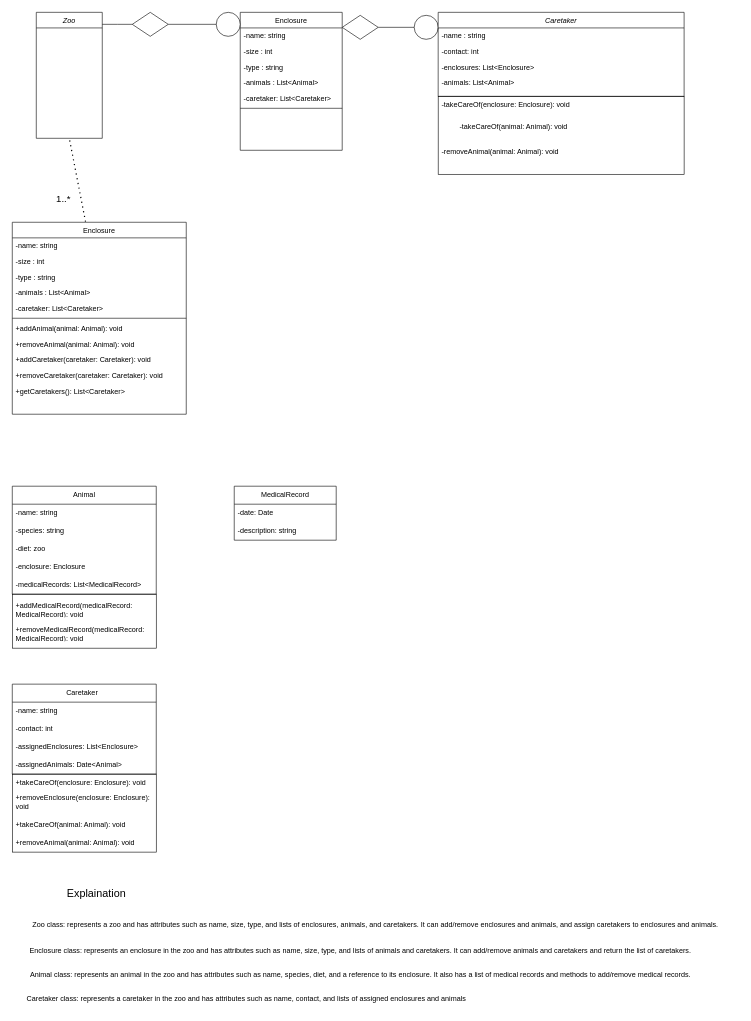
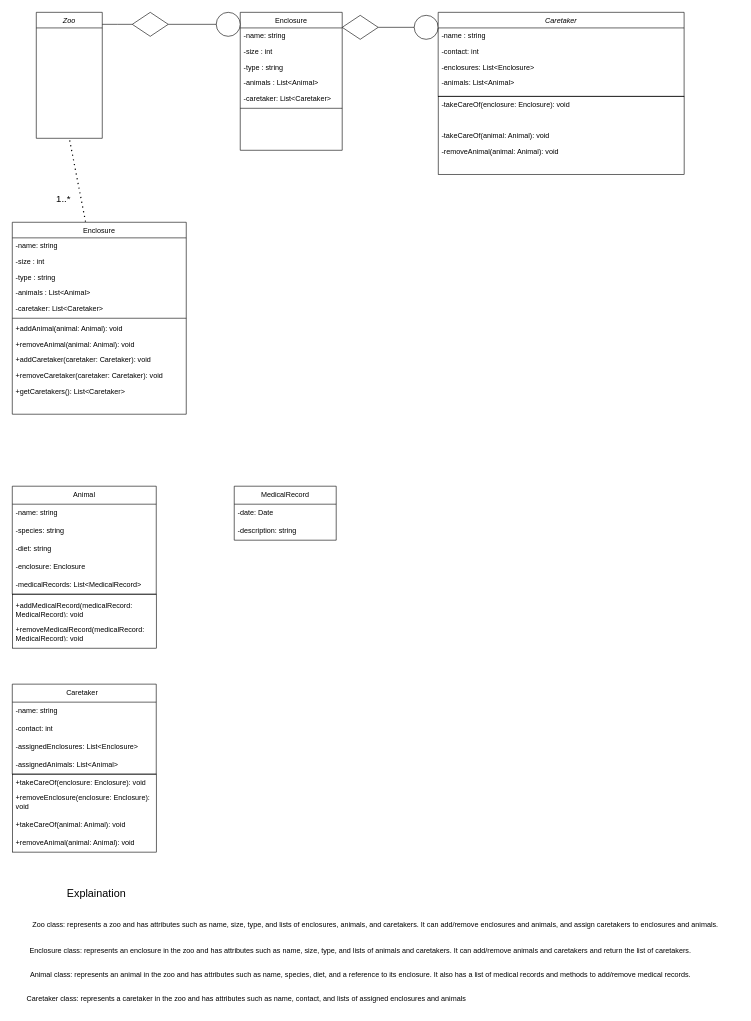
- <mxCell id="39" value="-takeCareOf(animal: Animal): void" style="text;align=left;verticalAlign=top;spacingLeft=4;spacingRight=4;overflow=hidden;rotatable=0;points=[[0,0.5],[1,0.5]];portConstraint=eastwest;rounded=0;shadow=0;html=0;" vertex="1" parent="1"><mxGeometry x="760" y="197" width="290" height="26" as="geometry" /></mxCell>
+ <mxCell id="39" value="-takeCareOf(animal: Animal): void" style="text;align=left;verticalAlign=top;spacingLeft=4;spacingRight=4;overflow=hidden;rotatable=0;points=[[0,0.5],[1,0.5]];portConstraint=eastwest;rounded=0;shadow=0;html=0;" vertex="1" parent="1"><mxGeometry x="730" y="212" width="290" height="26" as="geometry" /></mxCell>
- <mxCell id="44" value="-diet: zoo " style="text;strokeColor=none;fillColor=none;align=left;verticalAlign=middle;spacingLeft=4;spacingRight=4;overflow=hidden;points=[[0,0.5],[1,0.5]];portConstraint=eastwest;rotatable=0;whiteSpace=wrap;html=1;fontSize=12;fontFamily=Helvetica;" vertex="1" parent="41"><mxGeometry y="90" width="240" height="30" as="geometry" /></mxCell>
+ <mxCell id="44" value="-diet: string " style="text;strokeColor=none;fillColor=none;align=left;verticalAlign=middle;spacingLeft=4;spacingRight=4;overflow=hidden;points=[[0,0.5],[1,0.5]];portConstraint=eastwest;rotatable=0;whiteSpace=wrap;html=1;fontSize=12;fontFamily=Helvetica;" vertex="1" parent="41"><mxGeometry y="90" width="240" height="30" as="geometry" /></mxCell>
- <mxCell id="57" value="-assignedAnimals: Date&amp;lt;Animal&amp;gt;" style="text;strokeColor=none;fillColor=none;align=left;verticalAlign=middle;spacingLeft=4;spacingRight=4;overflow=hidden;points=[[0,0.5],[1,0.5]];portConstraint=eastwest;rotatable=0;whiteSpace=wrap;html=1;fontSize=12;fontFamily=Helvetica;" vertex="1" parent="53"><mxGeometry y="120" width="240" height="30" as="geometry" /></mxCell>
+ <mxCell id="57" value="-assignedAnimals: List&amp;lt;Animal&amp;gt;" style="text;strokeColor=none;fillColor=none;align=left;verticalAlign=middle;spacingLeft=4;spacingRight=4;overflow=hidden;points=[[0,0.5],[1,0.5]];portConstraint=eastwest;rotatable=0;whiteSpace=wrap;html=1;fontSize=12;fontFamily=Helvetica;" vertex="1" parent="53"><mxGeometry y="120" width="240" height="30" as="geometry" /></mxCell>
